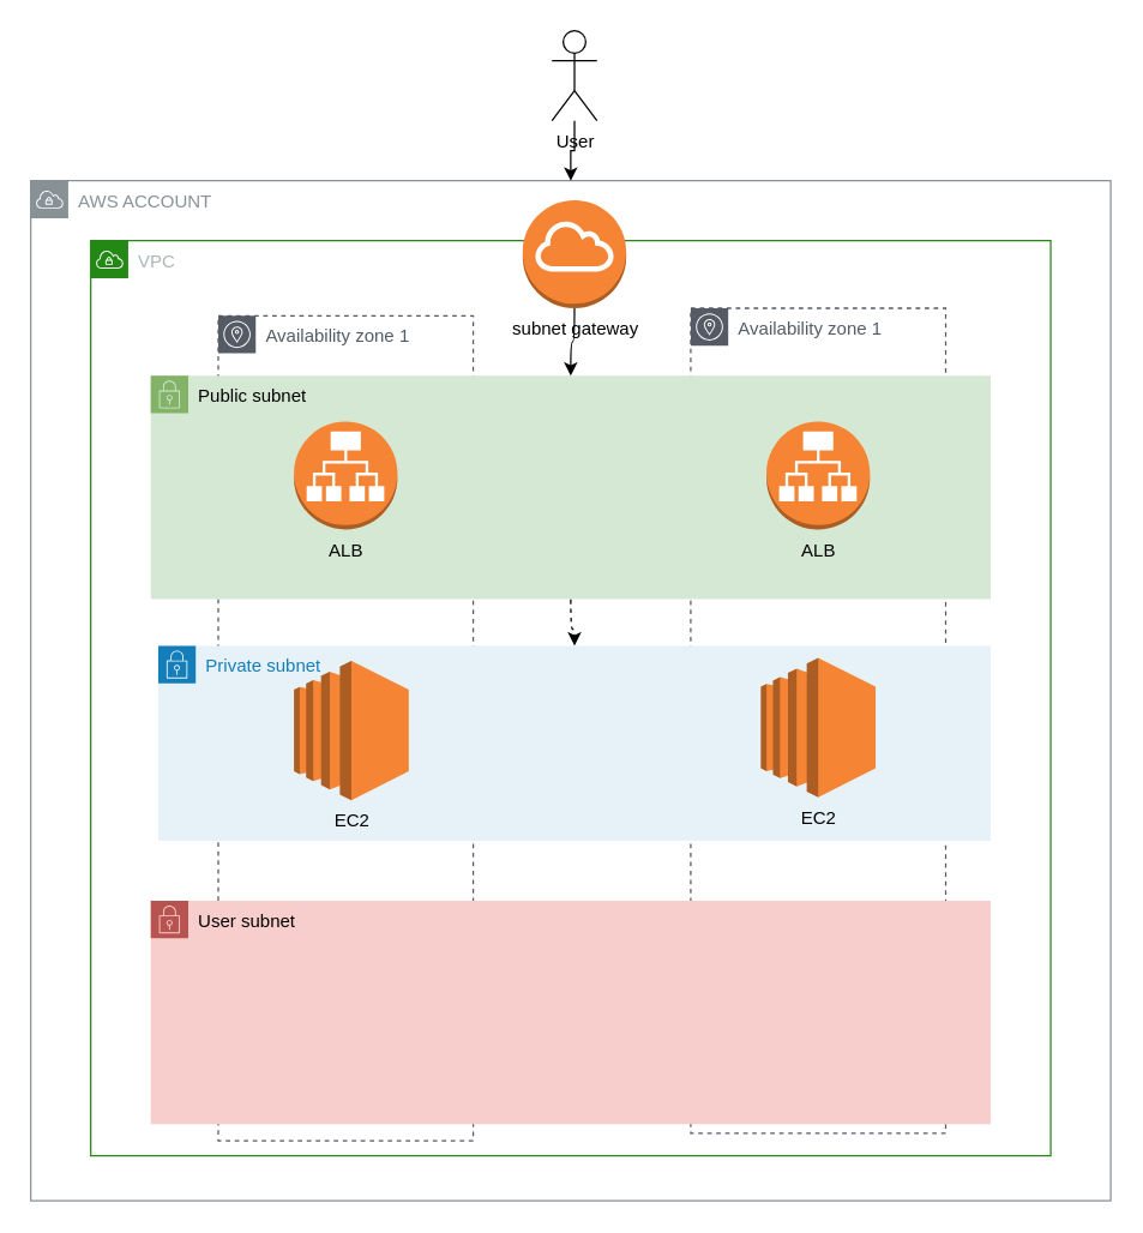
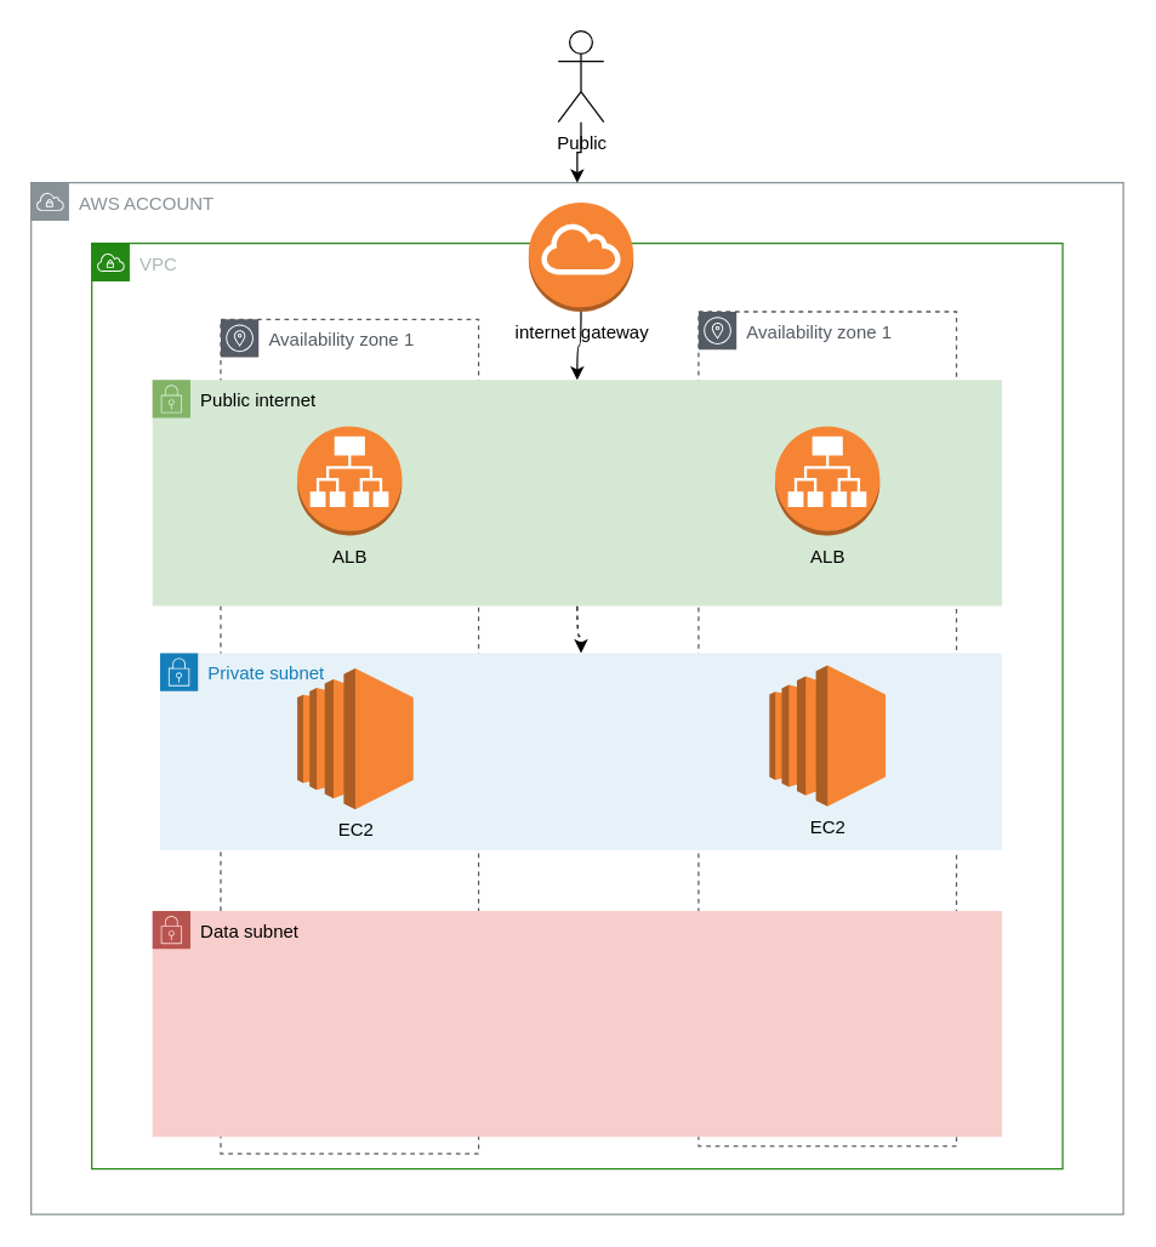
- <mxCell id="17" value="User" style="shape=umlActor;verticalLabelPosition=bottom;verticalAlign=top;html=1;" parent="1" vertex="1"><mxGeometry x="367.5" y="20" width="30" height="60" as="geometry" /></mxCell>
+ <mxCell id="17" value="Public" style="shape=umlActor;verticalLabelPosition=bottom;verticalAlign=top;html=1;" parent="1" vertex="1"><mxGeometry x="367.5" y="20" width="30" height="60" as="geometry" /></mxCell>
- <mxCell id="11" value="subnet gateway" style="outlineConnect=0;dashed=0;verticalLabelPosition=bottom;verticalAlign=top;align=center;html=1;shape=mxgraph.aws3.internet_gateway;fillColor=#F58534;gradientColor=none;" parent="1" vertex="1"><mxGeometry x="348" y="133" width="69" height="72" as="geometry" /></mxCell>
+ <mxCell id="11" value="internet gateway" style="outlineConnect=0;dashed=0;verticalLabelPosition=bottom;verticalAlign=top;align=center;html=1;shape=mxgraph.aws3.internet_gateway;fillColor=#F58534;gradientColor=none;" parent="1" vertex="1"><mxGeometry x="348" y="133" width="69" height="72" as="geometry" /></mxCell>
- <mxCell id="7" value="Public subnet" style="points=[[0,0],[0.25,0],[0.5,0],[0.75,0],[1,0],[1,0.25],[1,0.5],[1,0.75],[1,1],[0.75,1],[0.5,1],[0.25,1],[0,1],[0,0.75],[0,0.5],[0,0.25]];outlineConnect=0;html=1;whiteSpace=wrap;fontSize=12;fontStyle=0;shape=mxgraph.aws4.group;grIcon=mxgraph.aws4.group_security_group;grStroke=0;strokeColor=#82b366;fillColor=#d5e8d4;verticalAlign=top;align=left;spacingLeft=30;dashed=0;" parent="1" vertex="1"><mxGeometry x="100" y="250" width="560" height="149" as="geometry" /></mxCell>
+ <mxCell id="7" value="Public internet" style="points=[[0,0],[0.25,0],[0.5,0],[0.75,0],[1,0],[1,0.25],[1,0.5],[1,0.75],[1,1],[0.75,1],[0.5,1],[0.25,1],[0,1],[0,0.75],[0,0.5],[0,0.25]];outlineConnect=0;html=1;whiteSpace=wrap;fontSize=12;fontStyle=0;shape=mxgraph.aws4.group;grIcon=mxgraph.aws4.group_security_group;grStroke=0;strokeColor=#82b366;fillColor=#d5e8d4;verticalAlign=top;align=left;spacingLeft=30;dashed=0;" parent="1" vertex="1"><mxGeometry x="100" y="250" width="560" height="149" as="geometry" /></mxCell>
- <mxCell id="9" value="User subnet" style="points=[[0,0],[0.25,0],[0.5,0],[0.75,0],[1,0],[1,0.25],[1,0.5],[1,0.75],[1,1],[0.75,1],[0.5,1],[0.25,1],[0,1],[0,0.75],[0,0.5],[0,0.25]];outlineConnect=0;html=1;whiteSpace=wrap;fontSize=12;fontStyle=0;shape=mxgraph.aws4.group;grIcon=mxgraph.aws4.group_security_group;grStroke=0;strokeColor=#b85450;fillColor=#f8cecc;verticalAlign=top;align=left;spacingLeft=30;dashed=0;" parent="1" vertex="1"><mxGeometry x="100" y="600" width="560" height="149" as="geometry" /></mxCell>
+ <mxCell id="9" value="Data subnet" style="points=[[0,0],[0.25,0],[0.5,0],[0.75,0],[1,0],[1,0.25],[1,0.5],[1,0.75],[1,1],[0.75,1],[0.5,1],[0.25,1],[0,1],[0,0.75],[0,0.5],[0,0.25]];outlineConnect=0;html=1;whiteSpace=wrap;fontSize=12;fontStyle=0;shape=mxgraph.aws4.group;grIcon=mxgraph.aws4.group_security_group;grStroke=0;strokeColor=#b85450;fillColor=#f8cecc;verticalAlign=top;align=left;spacingLeft=30;dashed=0;" parent="1" vertex="1"><mxGeometry x="100" y="600" width="560" height="149" as="geometry" /></mxCell>
